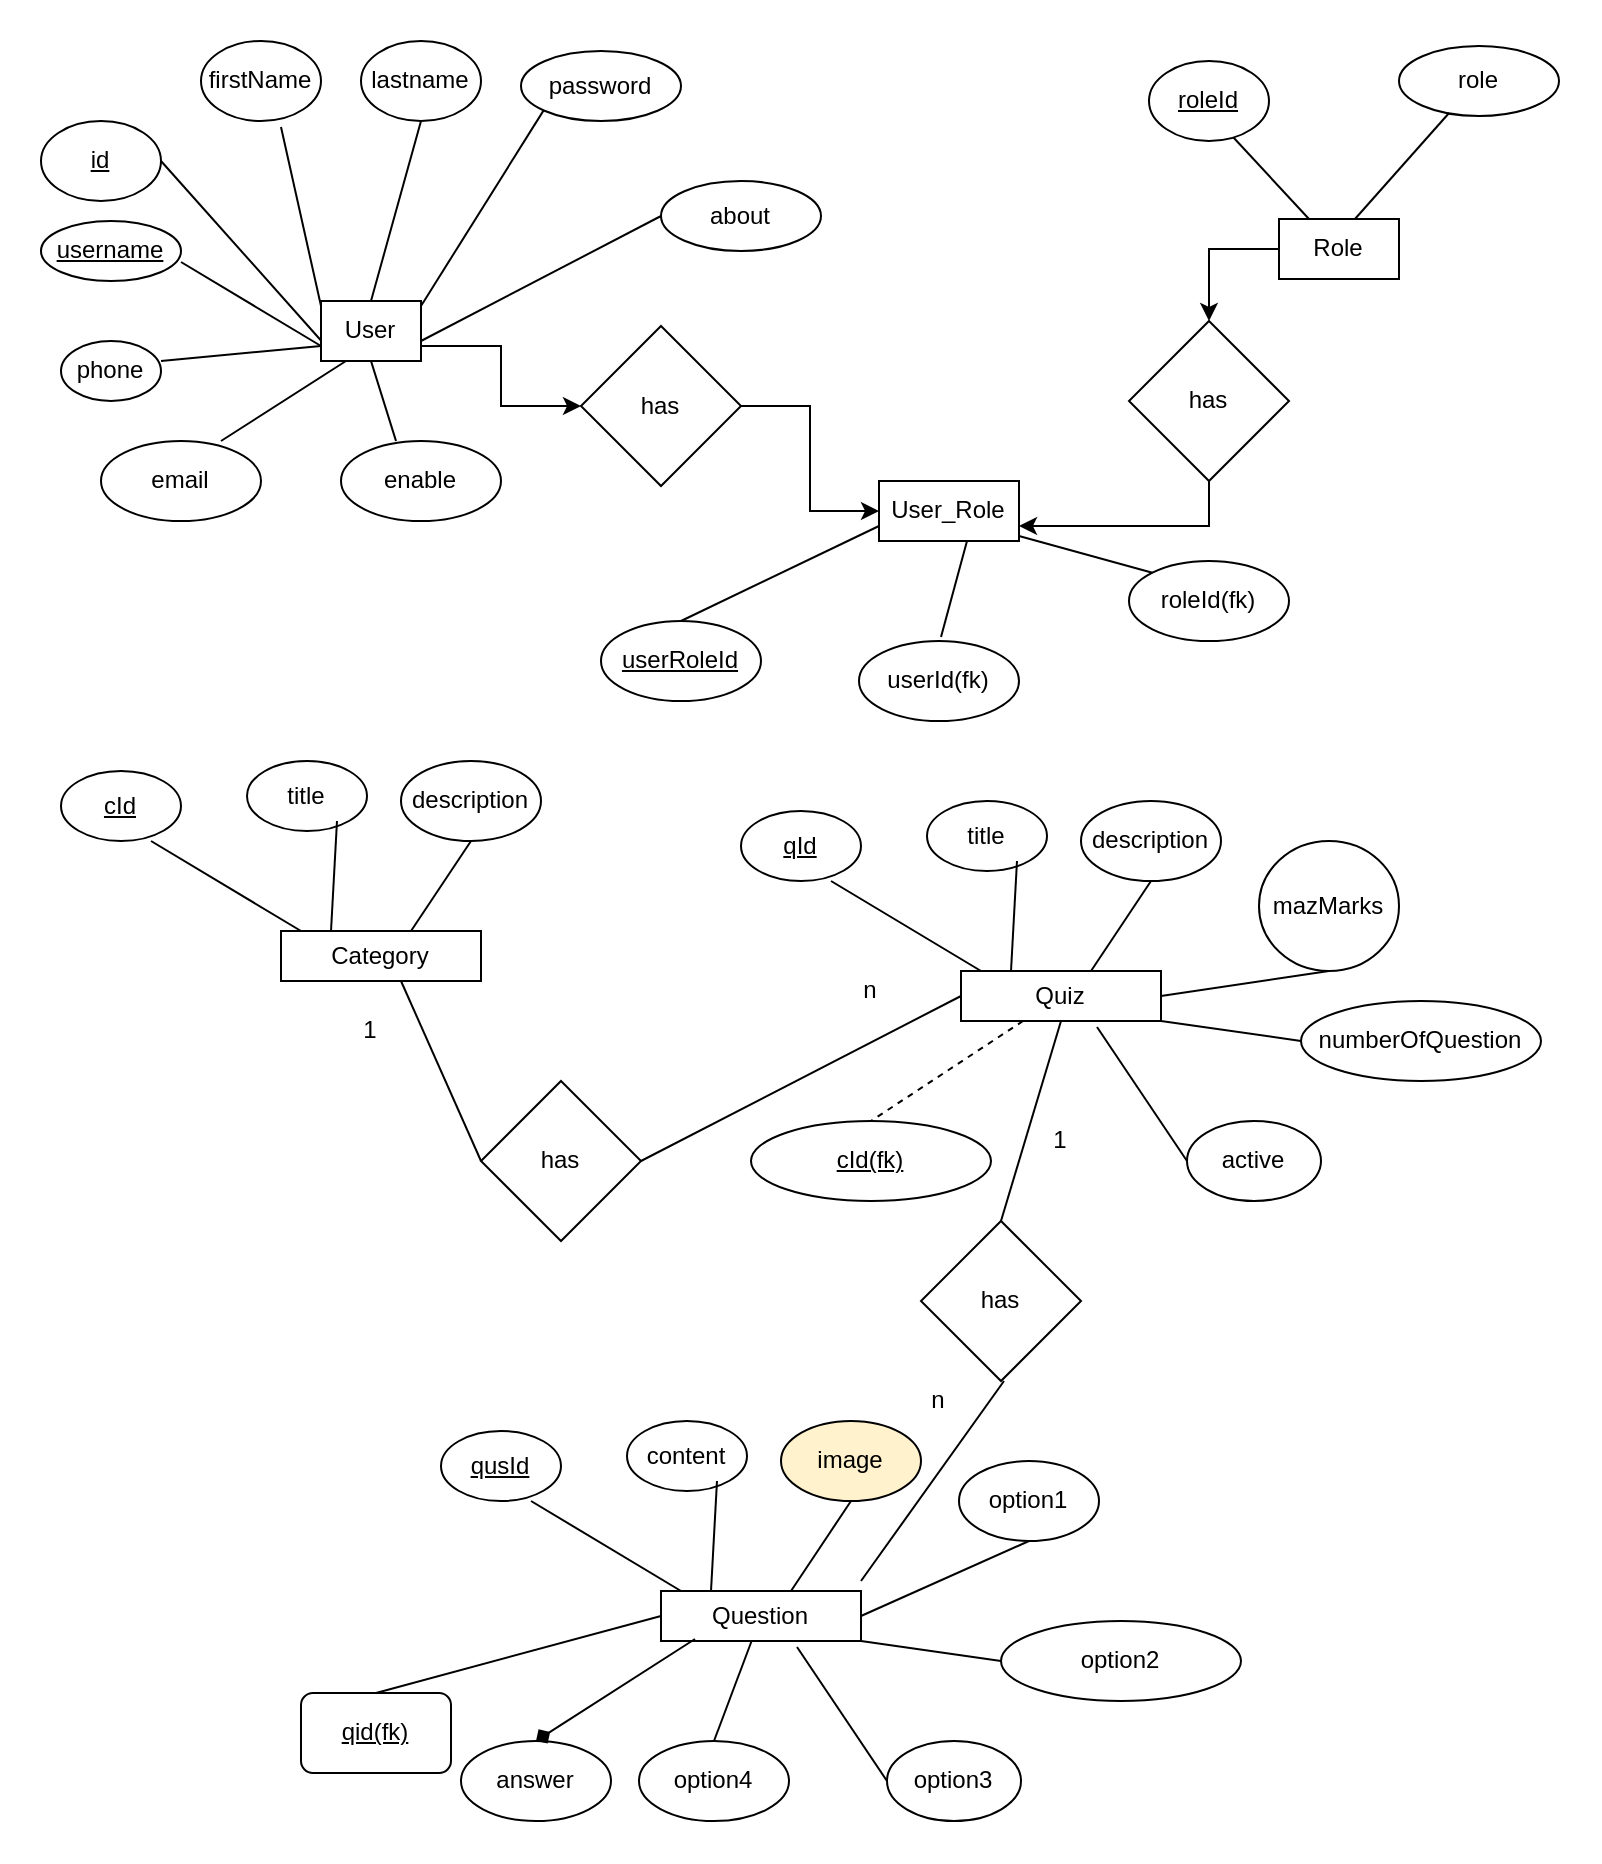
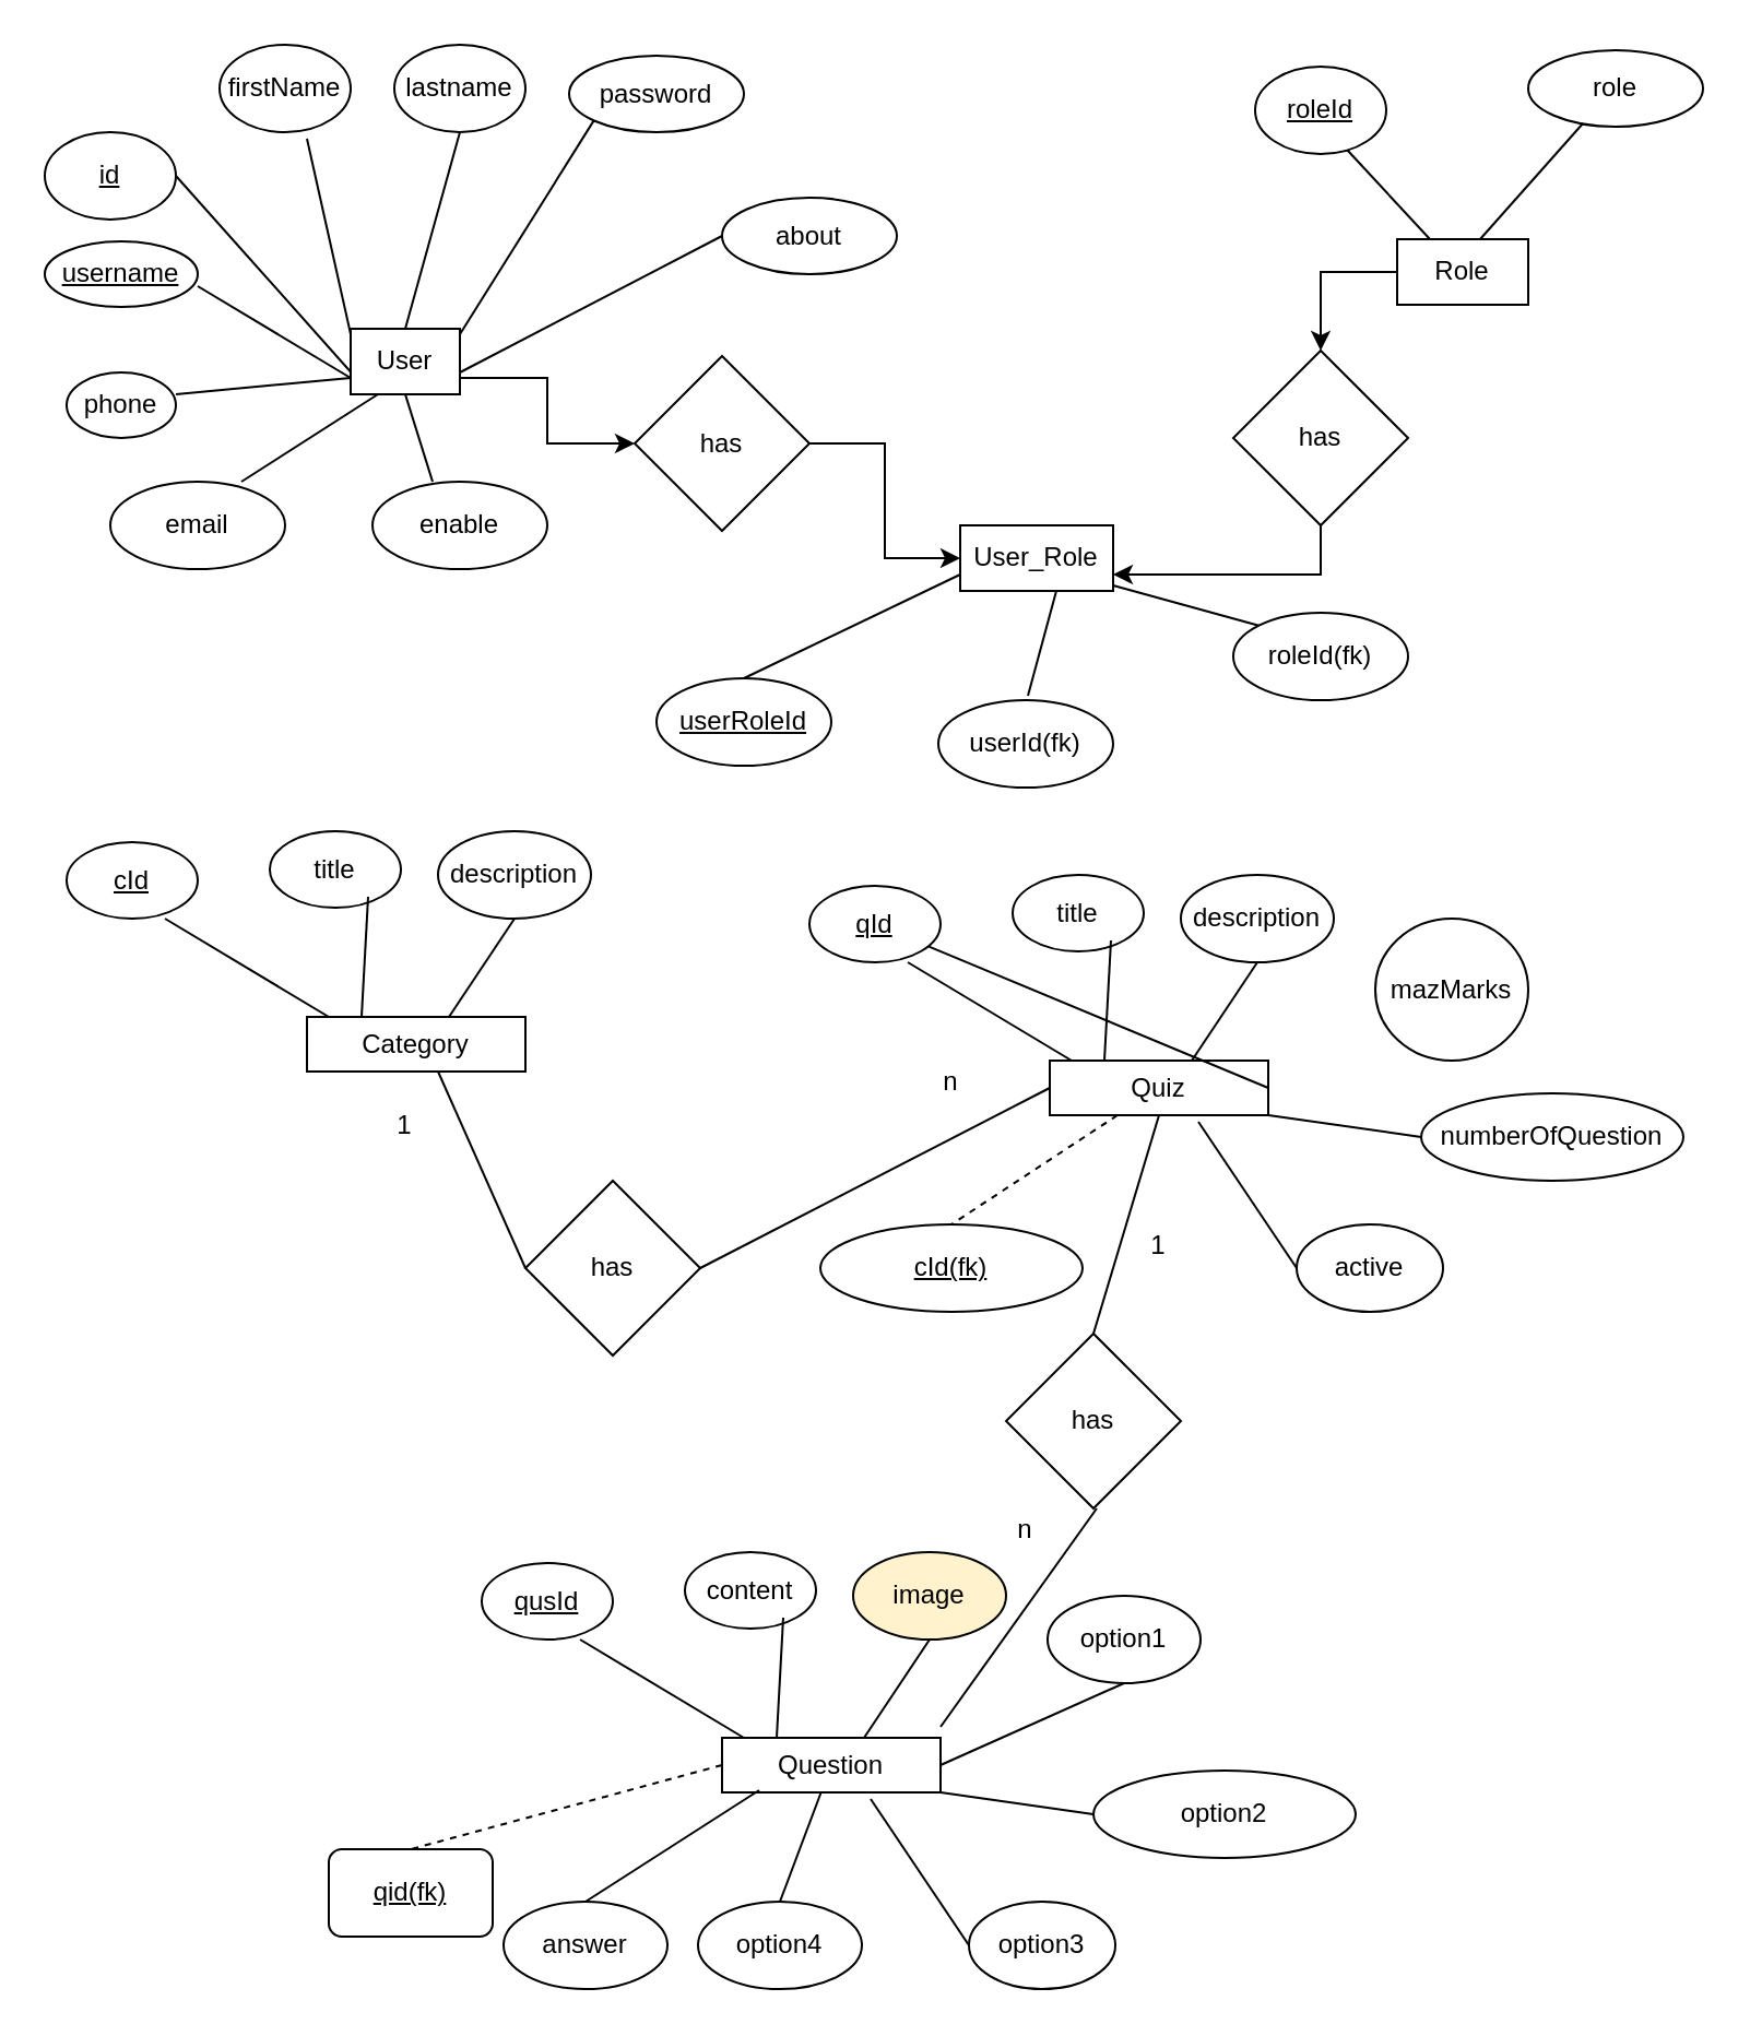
- <mxCell id="54" value="" style="endArrow=none;html=1;entryX=0.5;entryY=1;entryDx=0;entryDy=0;exitX=1;exitY=0.5;exitDx=0;exitDy=0;" edge="1" parent="1" target="53" source="46"><mxGeometry width="50" height="50" relative="1" as="geometry"><mxPoint x="634" y="505" as="sourcePoint" /><mxPoint x="674" y="450" as="targetPoint" /></mxGeometry></mxCell>
+ <mxCell id="54" value="" style="endArrow=none;html=1;exitX=1;exitY=0.5;exitDx=0;exitDy=0;" edge="1" parent="1" target="47" source="46"><mxGeometry width="50" height="50" relative="1" as="geometry"><mxPoint x="634" y="505" as="sourcePoint" /><mxPoint x="674" y="450" as="targetPoint" /></mxGeometry></mxCell>
- <mxCell id="84" value="" style="endArrow=none;html=1;entryX=0.5;entryY=0;entryDx=0;entryDy=0;exitX=0;exitY=0.5;exitDx=0;exitDy=0;" edge="1" parent="1" target="83" source="66"><mxGeometry width="50" height="50" relative="1" as="geometry"><mxPoint x="267" y="795" as="sourcePoint" /><mxPoint x="101" y="876" as="targetPoint" /></mxGeometry></mxCell>
+ <mxCell id="84" value="" style="endArrow=none;html=1;entryX=0.5;entryY=0;entryDx=0;entryDy=0;exitX=0;exitY=0.5;exitDx=0;exitDy=0;dashed=1;" edge="1" parent="1" target="83" source="66"><mxGeometry width="50" height="50" relative="1" as="geometry"><mxPoint x="267" y="795" as="sourcePoint" /><mxPoint x="101" y="876" as="targetPoint" /></mxGeometry></mxCell>
- <mxCell id="82" value="" style="endArrow=diamond;html=1;entryX=0.5;entryY=0;entryDx=0;entryDy=0;exitX=0.17;exitY=0.96;exitDx=0;exitDy=0;exitPerimeter=0;" edge="1" parent="1" target="81" source="66"><mxGeometry width="50" height="50" relative="1" as="geometry"><mxPoint x="286.3" y="820" as="sourcePoint" /><mxPoint x="181" y="900" as="targetPoint" /></mxGeometry></mxCell>
+ <mxCell id="82" value="" style="endArrow=none;html=1;entryX=0.5;entryY=0;entryDx=0;entryDy=0;exitX=0.17;exitY=0.96;exitDx=0;exitDy=0;exitPerimeter=0;" edge="1" parent="1" target="81" source="66"><mxGeometry width="50" height="50" relative="1" as="geometry"><mxPoint x="286.3" y="820" as="sourcePoint" /><mxPoint x="181" y="900" as="targetPoint" /></mxGeometry></mxCell>
